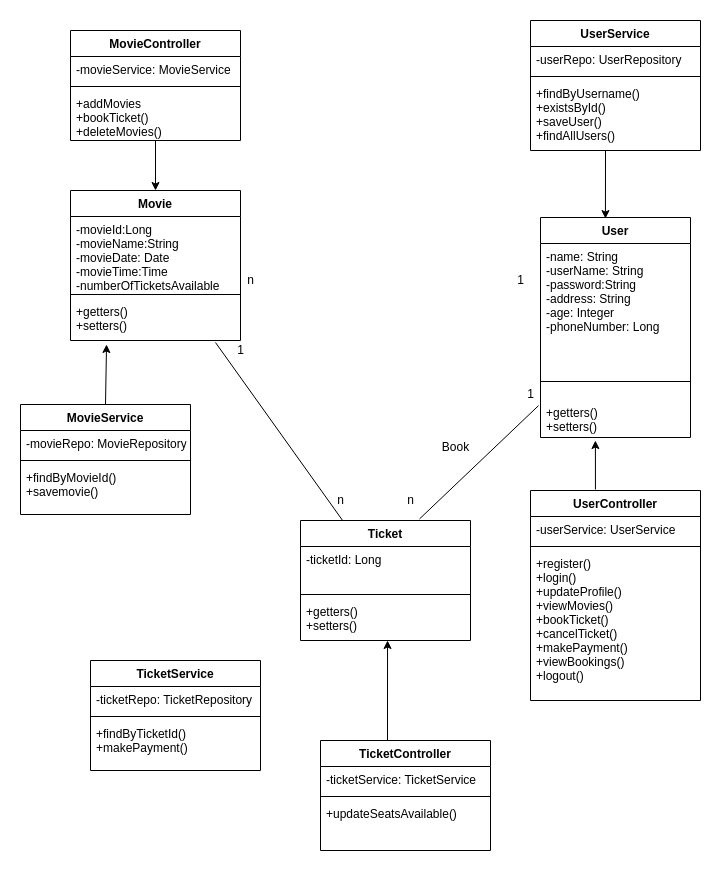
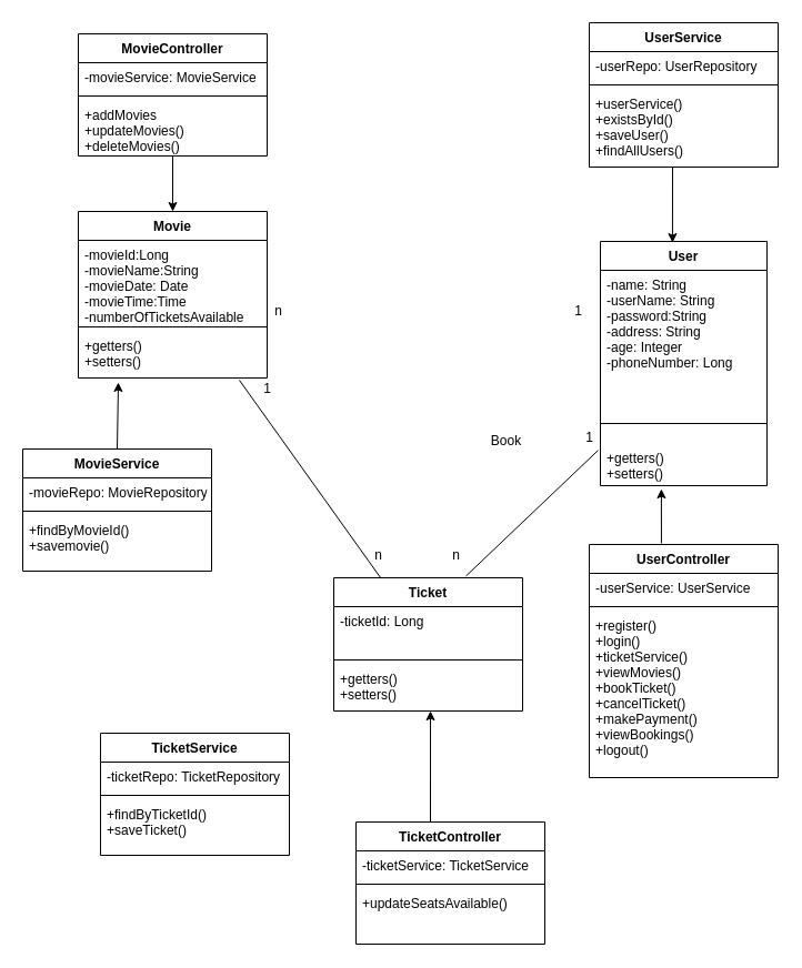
- <mxCell id="37" value="+findByUsername()&#10;+existsById()&#10;+saveUser()&#10;+findAllUsers()" style="text;strokeColor=none;fillColor=none;align=left;verticalAlign=top;spacingLeft=4;spacingRight=4;overflow=hidden;rotatable=0;points=[[0,0.5],[1,0.5]];portConstraint=eastwest;" parent="34" vertex="1"><mxGeometry y="60" width="170" height="70" as="geometry" /></mxCell>
+ <mxCell id="37" value="+userService()&#10;+existsById()&#10;+saveUser()&#10;+findAllUsers()" style="text;strokeColor=none;fillColor=none;align=left;verticalAlign=top;spacingLeft=4;spacingRight=4;overflow=hidden;rotatable=0;points=[[0,0.5],[1,0.5]];portConstraint=eastwest;" parent="34" vertex="1"><mxGeometry y="60" width="170" height="70" as="geometry" /></mxCell>
- <mxCell id="23" value="+addMovies&#10;+bookTicket()&#10;+deleteMovies()" style="text;strokeColor=none;fillColor=none;align=left;verticalAlign=top;spacingLeft=4;spacingRight=4;overflow=hidden;rotatable=0;points=[[0,0.5],[1,0.5]];portConstraint=eastwest;" parent="20" vertex="1"><mxGeometry y="60" width="170" height="50" as="geometry" /></mxCell>
+ <mxCell id="23" value="+addMovies&#10;+updateMovies()&#10;+deleteMovies()" style="text;strokeColor=none;fillColor=none;align=left;verticalAlign=top;spacingLeft=4;spacingRight=4;overflow=hidden;rotatable=0;points=[[0,0.5],[1,0.5]];portConstraint=eastwest;" parent="20" vertex="1"><mxGeometry y="60" width="170" height="50" as="geometry" /></mxCell>
- <mxCell id="11" value="Book" style="text;html=1;align=center;verticalAlign=middle;resizable=0;points=[];autosize=1;strokeColor=none;fillColor=none;" parent="1" vertex="1"><mxGeometry x="435" y="437" width="40" height="20" as="geometry" /></mxCell>
+ <mxCell id="11" value="Book" style="text;html=1;align=center;verticalAlign=middle;resizable=0;points=[];autosize=1;strokeColor=none;fillColor=none;" parent="1" vertex="1"><mxGeometry x="435" y="387" width="40" height="20" as="geometry" /></mxCell>
- <mxCell id="33" value="+register()&#10;+login()&#10;+updateProfile()&#10;+viewMovies()&#10;+bookTicket()&#10;+cancelTicket()&#10;+makePayment()&#10;+viewBookings()&#10;+logout()" style="text;strokeColor=none;fillColor=none;align=left;verticalAlign=top;spacingLeft=4;spacingRight=4;overflow=hidden;rotatable=0;points=[[0,0.5],[1,0.5]];portConstraint=eastwest;" parent="30" vertex="1"><mxGeometry y="60" width="170" height="150" as="geometry" /></mxCell>
+ <mxCell id="33" value="+register()&#10;+login()&#10;+ticketService()&#10;+viewMovies()&#10;+bookTicket()&#10;+cancelTicket()&#10;+makePayment()&#10;+viewBookings()&#10;+logout()" style="text;strokeColor=none;fillColor=none;align=left;verticalAlign=top;spacingLeft=4;spacingRight=4;overflow=hidden;rotatable=0;points=[[0,0.5],[1,0.5]];portConstraint=eastwest;" parent="30" vertex="1"><mxGeometry y="60" width="170" height="150" as="geometry" /></mxCell>
- <mxCell id="43" value="+findByTicketId()&#10;+makePayment()" style="text;strokeColor=none;fillColor=none;align=left;verticalAlign=top;spacingLeft=4;spacingRight=4;overflow=hidden;rotatable=0;points=[[0,0.5],[1,0.5]];portConstraint=eastwest;" parent="40" vertex="1"><mxGeometry y="60" width="170" height="50" as="geometry" /></mxCell>
+ <mxCell id="43" value="+findByTicketId()&#10;+saveTicket()" style="text;strokeColor=none;fillColor=none;align=left;verticalAlign=top;spacingLeft=4;spacingRight=4;overflow=hidden;rotatable=0;points=[[0,0.5],[1,0.5]];portConstraint=eastwest;" parent="40" vertex="1"><mxGeometry y="60" width="170" height="50" as="geometry" /></mxCell>
